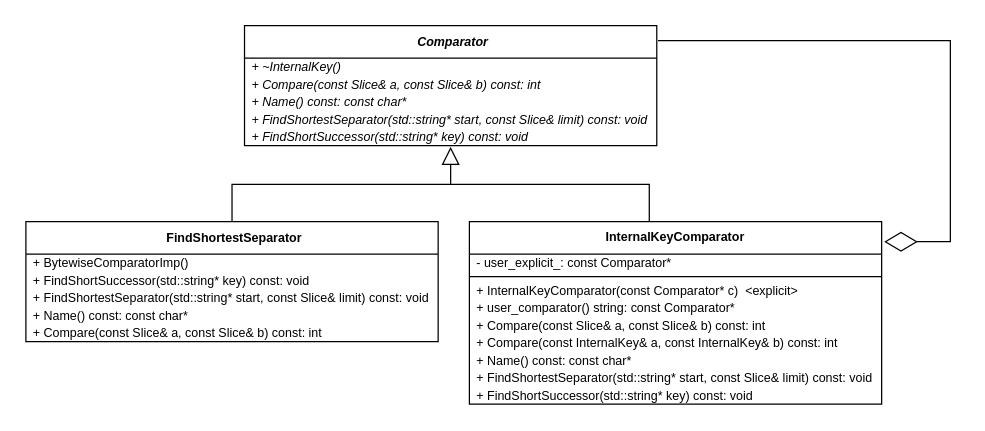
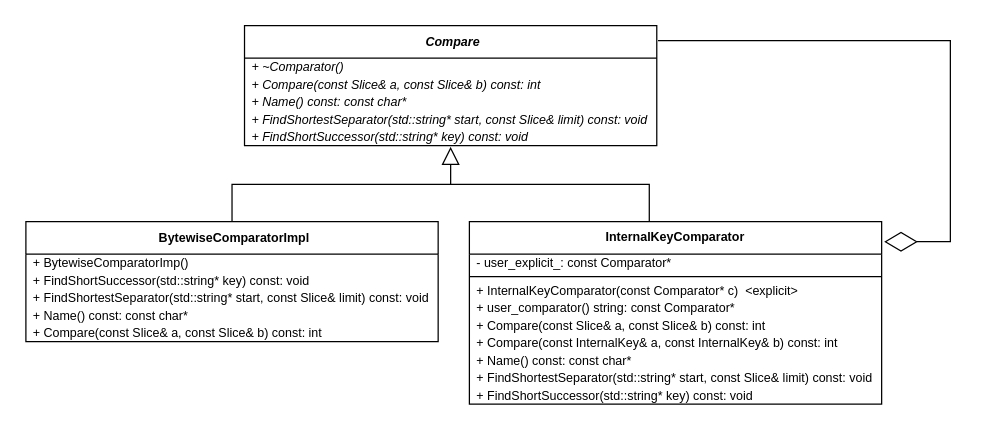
- <mxCell id="2" value="Comparator" style="swimlane;fontStyle=3;align=center;verticalAlign=middle;childLayout=stackLayout;horizontal=1;startSize=26;horizontalStack=0;resizeParent=1;resizeParentMax=0;resizeLast=0;collapsible=1;marginBottom=0;spacing=2;spacingLeft=4;fontSize=10;labelPosition=center;verticalLabelPosition=middle;" parent="1" vertex="1"><mxGeometry x="195" y="20" width="330" height="96" as="geometry" /></mxCell>
+ <mxCell id="2" value="Compare" style="swimlane;fontStyle=3;align=center;verticalAlign=middle;childLayout=stackLayout;horizontal=1;startSize=26;horizontalStack=0;resizeParent=1;resizeParentMax=0;resizeLast=0;collapsible=1;marginBottom=0;spacing=2;spacingLeft=4;fontSize=10;labelPosition=center;verticalLabelPosition=middle;" parent="1" vertex="1"><mxGeometry x="195" y="20" width="330" height="96" as="geometry" /></mxCell>
- <mxCell id="4" value="+ ~InternalKey()" style="text;strokeColor=none;fillColor=none;align=left;verticalAlign=middle;spacingLeft=4;spacingRight=4;overflow=hidden;rotatable=0;points=[[0,0.5],[1,0.5]];portConstraint=eastwest;spacing=2;fontSize=10;fontStyle=2" parent="2" vertex="1"><mxGeometry y="26" width="330" height="14" as="geometry" /></mxCell>
+ <mxCell id="4" value="+ ~Comparator()" style="text;strokeColor=none;fillColor=none;align=left;verticalAlign=middle;spacingLeft=4;spacingRight=4;overflow=hidden;rotatable=0;points=[[0,0.5],[1,0.5]];portConstraint=eastwest;spacing=2;fontSize=10;fontStyle=2" parent="2" vertex="1"><mxGeometry y="26" width="330" height="14" as="geometry" /></mxCell>
- <mxCell id="9" value="FindShortestSeparator" style="swimlane;fontStyle=1;align=center;verticalAlign=middle;childLayout=stackLayout;horizontal=1;startSize=26;horizontalStack=0;resizeParent=1;resizeParentMax=0;resizeLast=0;collapsible=1;marginBottom=0;spacing=2;spacingLeft=4;fontSize=10;labelPosition=center;verticalLabelPosition=middle;" vertex="1" parent="1"><mxGeometry x="20" y="177" width="330" height="96" as="geometry" /></mxCell>
+ <mxCell id="9" value="BytewiseComparatorImpl" style="swimlane;fontStyle=1;align=center;verticalAlign=middle;childLayout=stackLayout;horizontal=1;startSize=26;horizontalStack=0;resizeParent=1;resizeParentMax=0;resizeLast=0;collapsible=1;marginBottom=0;spacing=2;spacingLeft=4;fontSize=10;labelPosition=center;verticalLabelPosition=middle;" vertex="1" parent="1"><mxGeometry x="20" y="177" width="330" height="96" as="geometry" /></mxCell>
